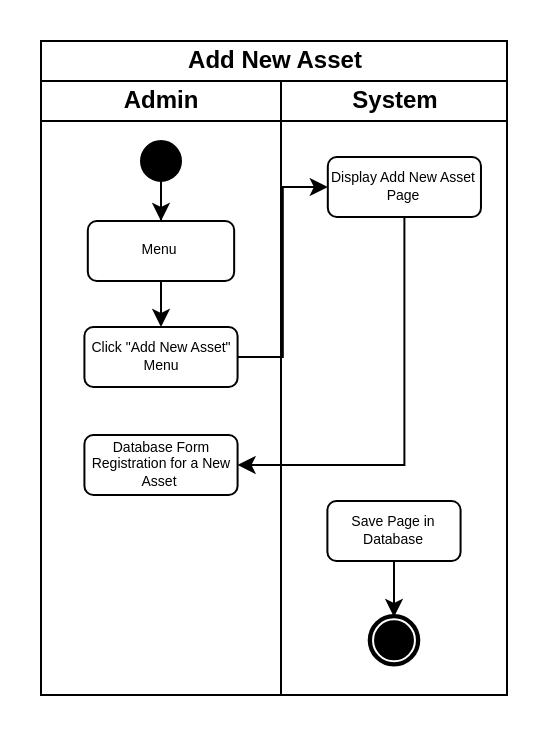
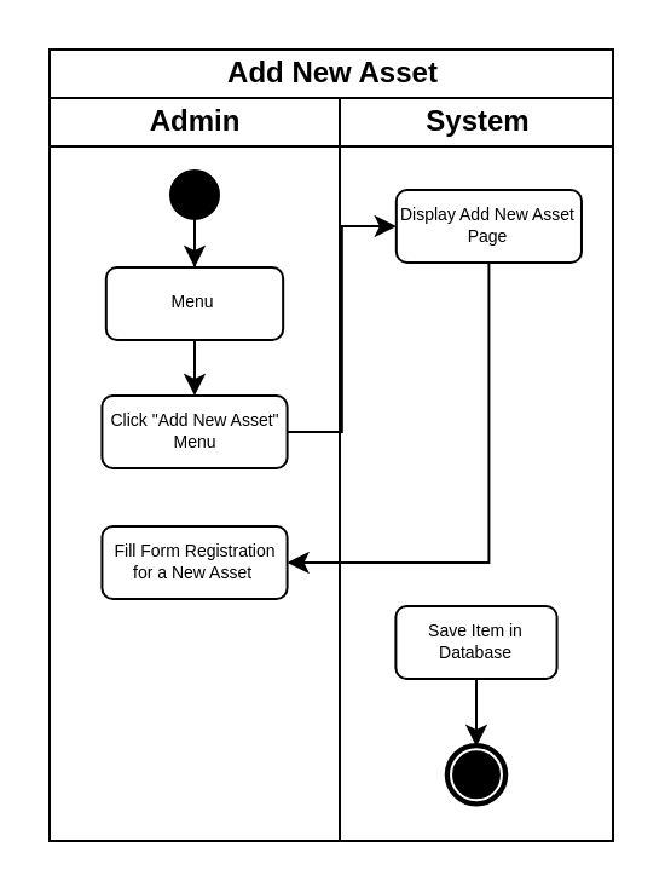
- <mxCell id="8" value="&lt;font style=&quot;font-size: 7px&quot; face=&quot;Helvetica&quot;&gt;Database Form Registration for a New Asset&amp;nbsp;&lt;/font&gt;" style="rounded=1;whiteSpace=wrap;html=1;shadow=0;labelBackgroundColor=none;strokeWidth=1;fontFamily=Verdana;fontSize=7;align=center;" parent="3" vertex="1"><mxGeometry x="21.71" y="177" width="76.58" height="30" as="geometry" /></mxCell>
+ <mxCell id="8" value="&lt;font style=&quot;font-size: 7px&quot; face=&quot;Helvetica&quot;&gt;Fill Form Registration for a New Asset&amp;nbsp;&lt;/font&gt;" style="rounded=1;whiteSpace=wrap;html=1;shadow=0;labelBackgroundColor=none;strokeWidth=1;fontFamily=Verdana;fontSize=7;align=center;" parent="3" vertex="1"><mxGeometry x="21.71" y="177" width="76.58" height="30" as="geometry" /></mxCell>
- <mxCell id="12" value="&lt;font style=&quot;font-size: 7px&quot; face=&quot;Helvetica&quot;&gt;Save Page in Database&lt;/font&gt;" style="rounded=1;whiteSpace=wrap;html=1;shadow=0;labelBackgroundColor=none;strokeWidth=1;fontFamily=Verdana;fontSize=7;align=center;" parent="10" vertex="1"><mxGeometry x="23.2" y="210" width="66.59" height="30" as="geometry" /></mxCell>
+ <mxCell id="12" value="&lt;font style=&quot;font-size: 7px&quot; face=&quot;Helvetica&quot;&gt;Save Item in Database&lt;/font&gt;" style="rounded=1;whiteSpace=wrap;html=1;shadow=0;labelBackgroundColor=none;strokeWidth=1;fontFamily=Verdana;fontSize=7;align=center;" parent="10" vertex="1"><mxGeometry x="23.2" y="210" width="66.59" height="30" as="geometry" /></mxCell>
